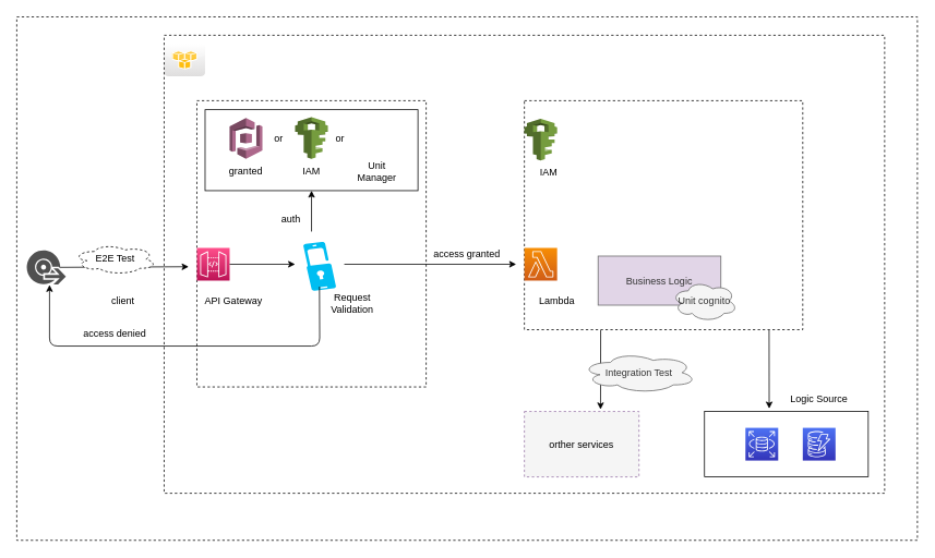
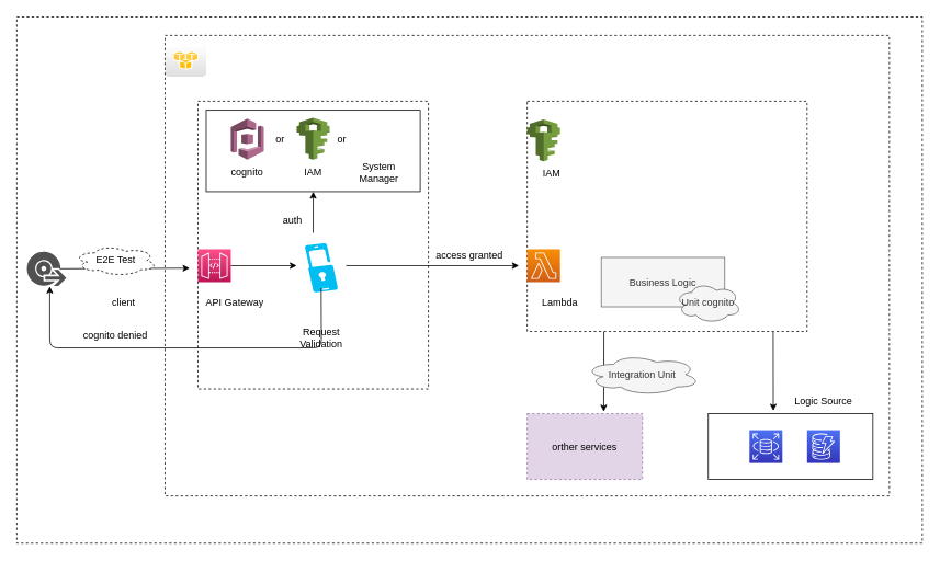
- <mxCell id="16" value="granted" style="text;html=1;strokeColor=none;fillColor=none;align=center;verticalAlign=middle;whiteSpace=wrap;rounded=0;" parent="1" vertex="1"><mxGeometry x="270" y="193.5" width="60" height="30" as="geometry" /></mxCell>
+ <mxCell id="16" value="cognito" style="text;html=1;strokeColor=none;fillColor=none;align=center;verticalAlign=middle;whiteSpace=wrap;rounded=0;" parent="1" vertex="1"><mxGeometry x="270" y="193.5" width="60" height="30" as="geometry" /></mxCell>
- <mxCell id="19" value="Unit Manager" style="text;html=1;strokeColor=none;fillColor=none;align=center;verticalAlign=middle;whiteSpace=wrap;rounded=0;" parent="1" vertex="1"><mxGeometry x="429.5" y="193.5" width="60" height="30" as="geometry" /></mxCell>
+ <mxCell id="19" value="System Manager" style="text;html=1;strokeColor=none;fillColor=none;align=center;verticalAlign=middle;whiteSpace=wrap;rounded=0;" parent="1" vertex="1"><mxGeometry x="429.5" y="193.5" width="60" height="30" as="geometry" /></mxCell>
- <mxCell id="31" value="Business Logic" style="rounded=0;whiteSpace=wrap;html=1;fillColor=#e1d5e7;fontColor=#333333;strokeColor=#666666;" parent="1" vertex="1"><mxGeometry x="730" y="312.5" width="150" height="60" as="geometry" /></mxCell>
+ <mxCell id="31" value="Business Logic" style="rounded=0;whiteSpace=wrap;html=1;fillColor=#f5f5f5;fontColor=#333333;strokeColor=#666666;" parent="1" vertex="1"><mxGeometry x="730" y="312.5" width="150" height="60" as="geometry" /></mxCell>
- <mxCell id="21" value="Request Validation" style="text;html=1;strokeColor=none;fillColor=none;align=center;verticalAlign=middle;whiteSpace=wrap;rounded=0;" parent="1" vertex="1"><mxGeometry x="400" y="355" width="60" height="30" as="geometry" /></mxCell>
+ <mxCell id="21" value="Request Validation" style="text;html=1;strokeColor=none;fillColor=none;align=center;verticalAlign=middle;whiteSpace=wrap;rounded=0;" parent="1" vertex="1"><mxGeometry x="360" y="395" width="60" height="30" as="geometry" /></mxCell>
- <mxCell id="27" value="access denied" style="text;html=1;strokeColor=none;fillColor=none;align=center;verticalAlign=middle;whiteSpace=wrap;rounded=0;" parent="1" vertex="1"><mxGeometry x="60" y="392.5" width="160" height="30" as="geometry" /></mxCell>
+ <mxCell id="27" value="cognito denied" style="text;html=1;strokeColor=none;fillColor=none;align=center;verticalAlign=middle;whiteSpace=wrap;rounded=0;" parent="1" vertex="1"><mxGeometry x="60" y="392.5" width="160" height="30" as="geometry" /></mxCell>
- <mxCell id="36" value="Integration Test" style="ellipse;shape=cloud;whiteSpace=wrap;html=1;fillColor=#f5f5f5;fontColor=#333333;strokeColor=#666666;" parent="1" vertex="1"><mxGeometry x="710" y="430" width="140" height="50" as="geometry" /></mxCell>
+ <mxCell id="36" value="Integration Unit" style="ellipse;shape=cloud;whiteSpace=wrap;html=1;fillColor=#f5f5f5;fontColor=#333333;strokeColor=#666666;" parent="1" vertex="1"><mxGeometry x="710" y="430" width="140" height="50" as="geometry" /></mxCell>
- <mxCell id="32" value="orther services" style="rounded=0;whiteSpace=wrap;html=1;fillColor=#f5f5f5;strokeColor=#9673a6;dashed=1;" parent="1" vertex="1"><mxGeometry x="640" y="502.5" width="140" height="80" as="geometry" /></mxCell>
+ <mxCell id="32" value="orther services" style="rounded=0;whiteSpace=wrap;html=1;fillColor=#e1d5e7;strokeColor=#9673a6;dashed=1;" parent="1" vertex="1"><mxGeometry x="640" y="502.5" width="140" height="80" as="geometry" /></mxCell>
